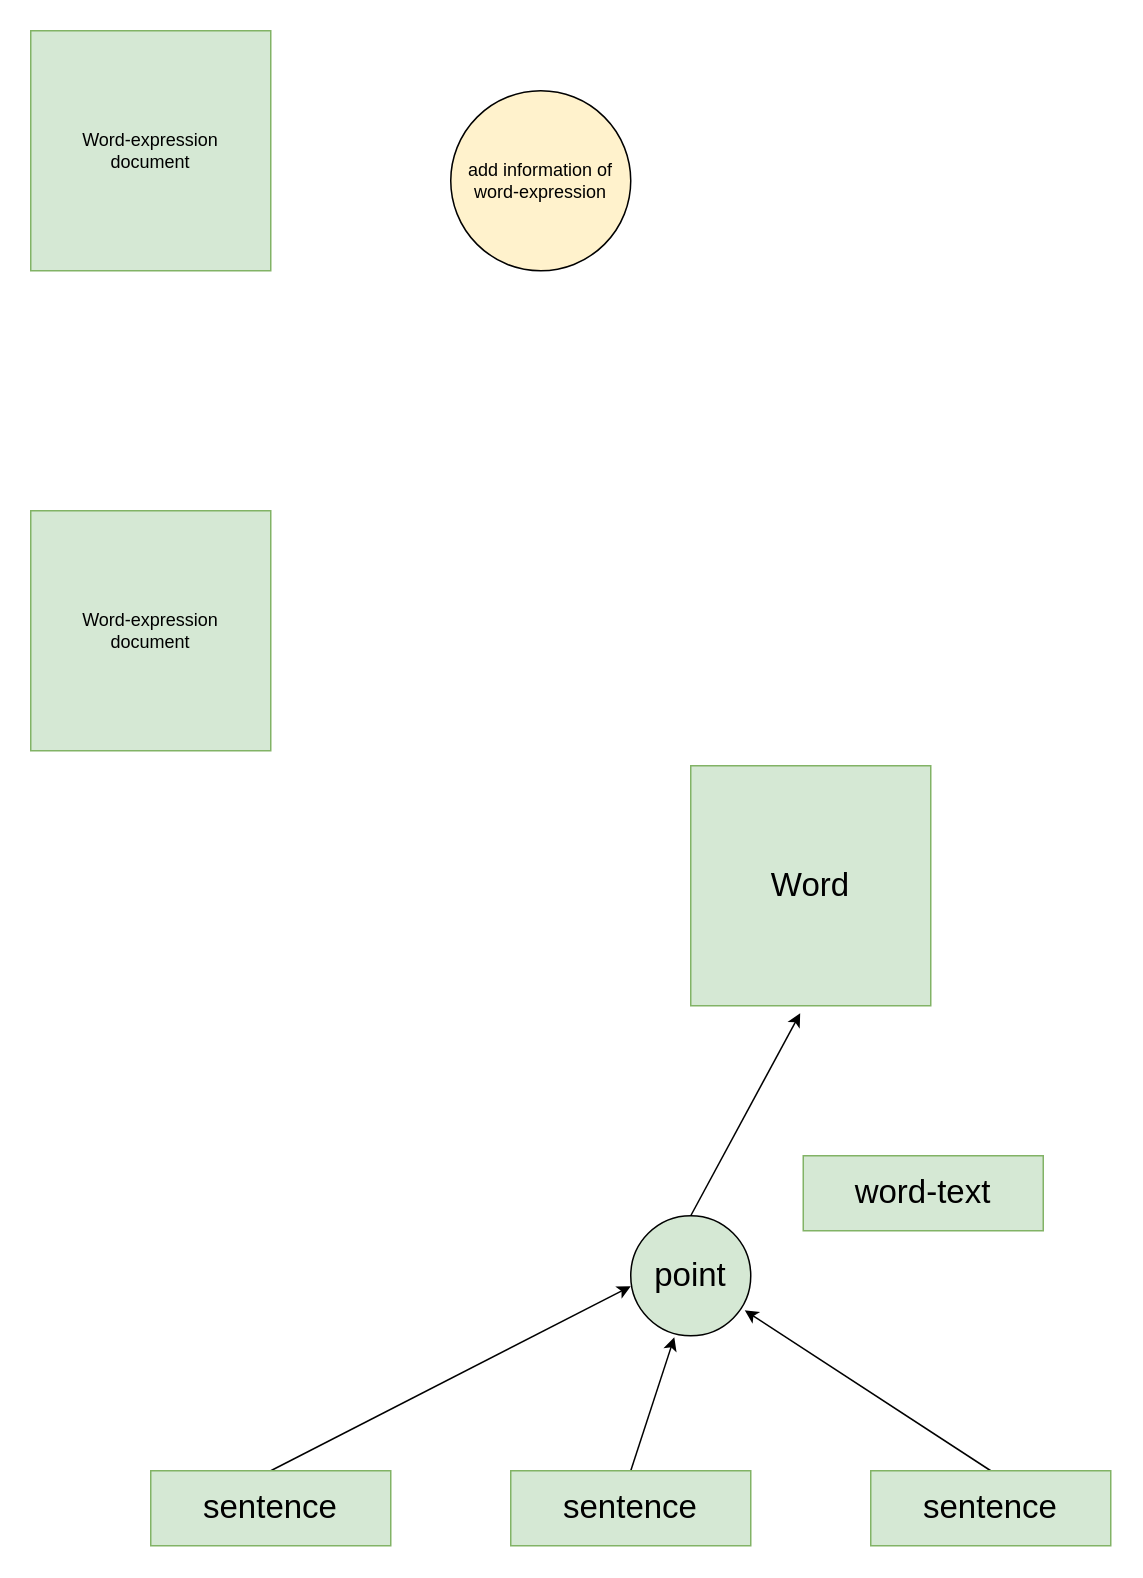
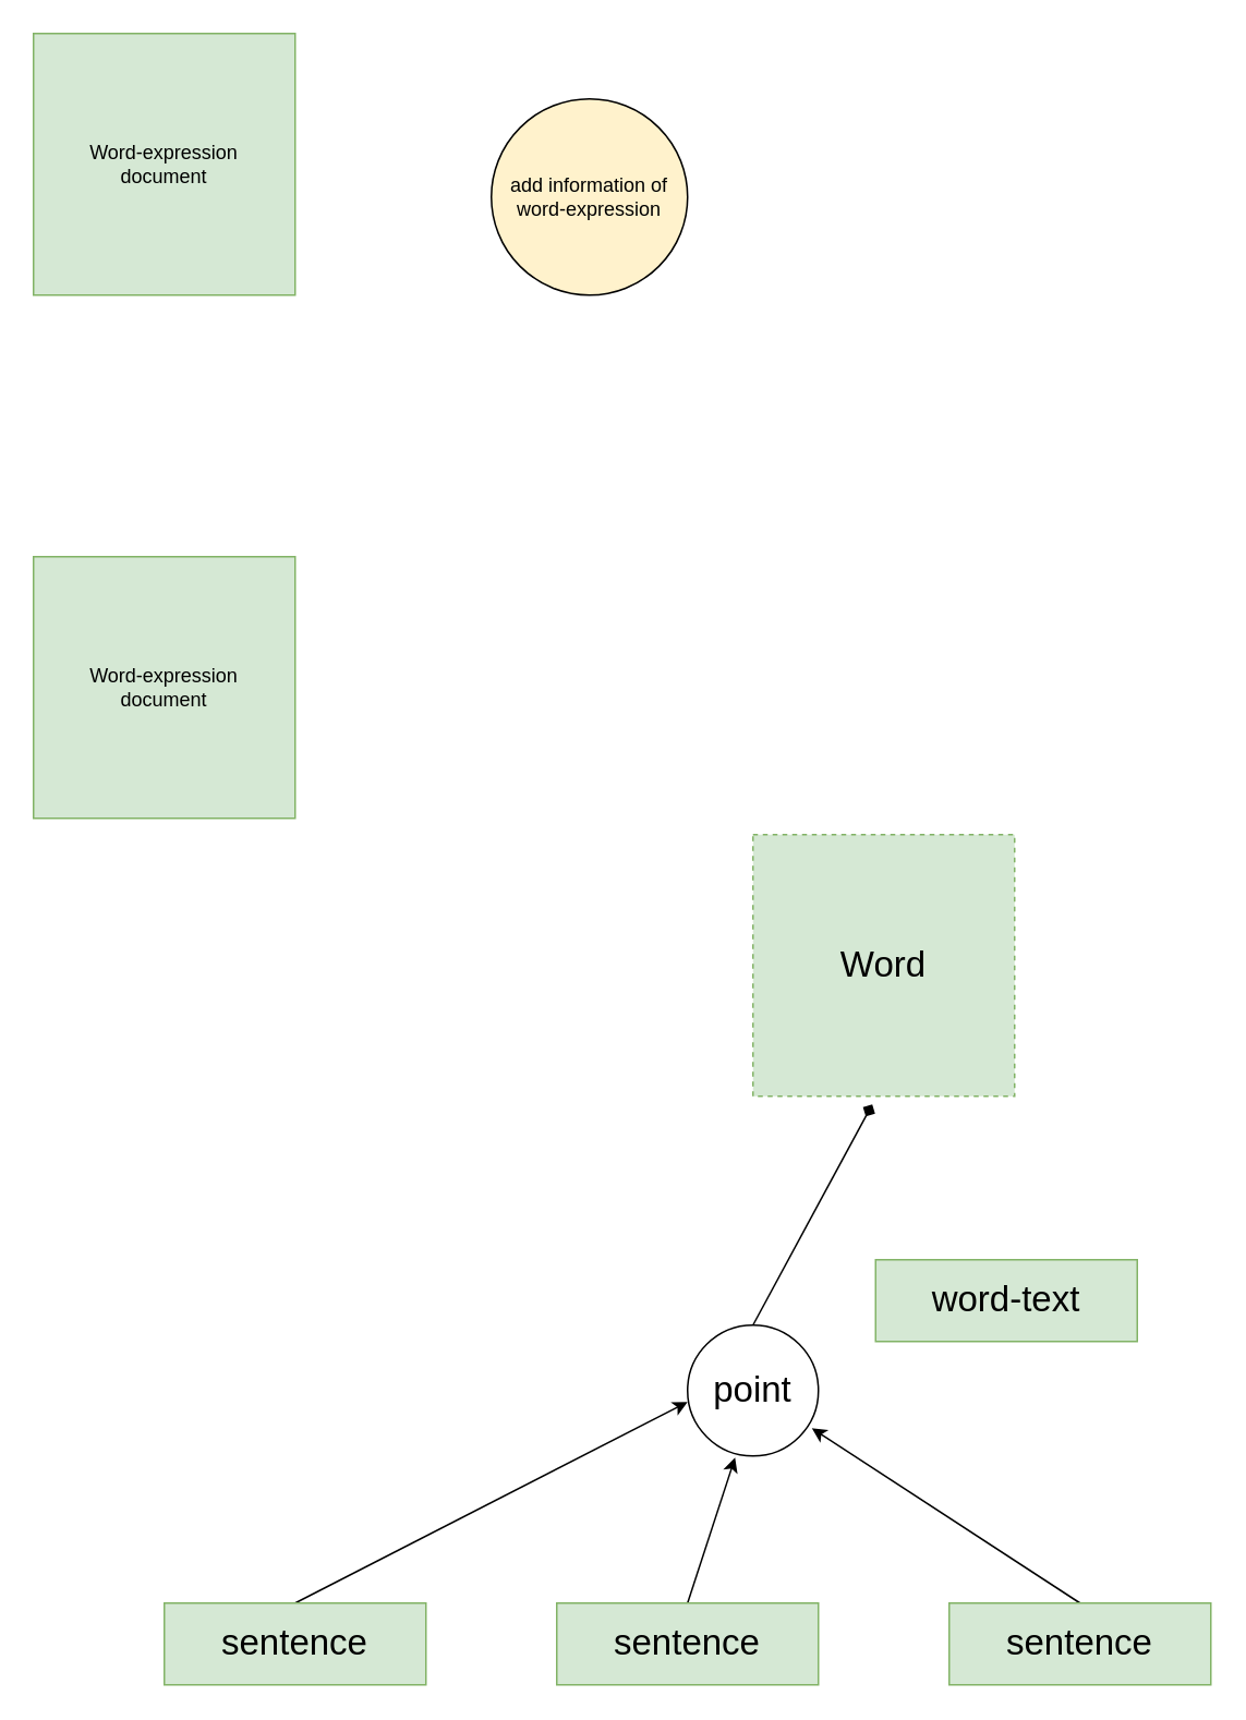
- <mxCell id="5" value="Word" style="rounded=0;whiteSpace=wrap;html=1;fillColor=#d5e8d4;strokeColor=#82b366;fontSize=22;" vertex="1" parent="1"><mxGeometry x="460" y="510" width="160" height="160" as="geometry" /></mxCell>
+ <mxCell id="5" value="Word" style="rounded=0;whiteSpace=wrap;html=1;fillColor=#d5e8d4;strokeColor=#82b366;fontSize=22;dashed=1;" vertex="1" parent="1"><mxGeometry x="460" y="510" width="160" height="160" as="geometry" /></mxCell>
- <mxCell id="6" style="rounded=0;orthogonalLoop=1;jettySize=auto;html=1;exitX=0.5;exitY=0;exitDx=0;exitDy=0;entryX=0.456;entryY=1.031;entryDx=0;entryDy=0;entryPerimeter=0;fontSize=22;" edge="1" parent="1" source="7" target="5"><mxGeometry relative="1" as="geometry" /></mxCell>
+ <mxCell id="6" style="rounded=0;orthogonalLoop=1;jettySize=auto;html=1;exitX=0.5;exitY=0;exitDx=0;exitDy=0;entryX=0.456;entryY=1.031;entryDx=0;entryDy=0;entryPerimeter=0;fontSize=22;endArrow=diamond;" edge="1" parent="1" source="7" target="5"><mxGeometry relative="1" as="geometry" /></mxCell>
- <mxCell id="7" value="point" style="ellipse;whiteSpace=wrap;html=1;aspect=fixed;fontSize=22;fillColor=#d5e8d4;" vertex="1" parent="1"><mxGeometry x="420" y="810" width="80" height="80" as="geometry" /></mxCell>
+ <mxCell id="7" value="point" style="ellipse;whiteSpace=wrap;html=1;aspect=fixed;fontSize=22;" vertex="1" parent="1"><mxGeometry x="420" y="810" width="80" height="80" as="geometry" /></mxCell>
